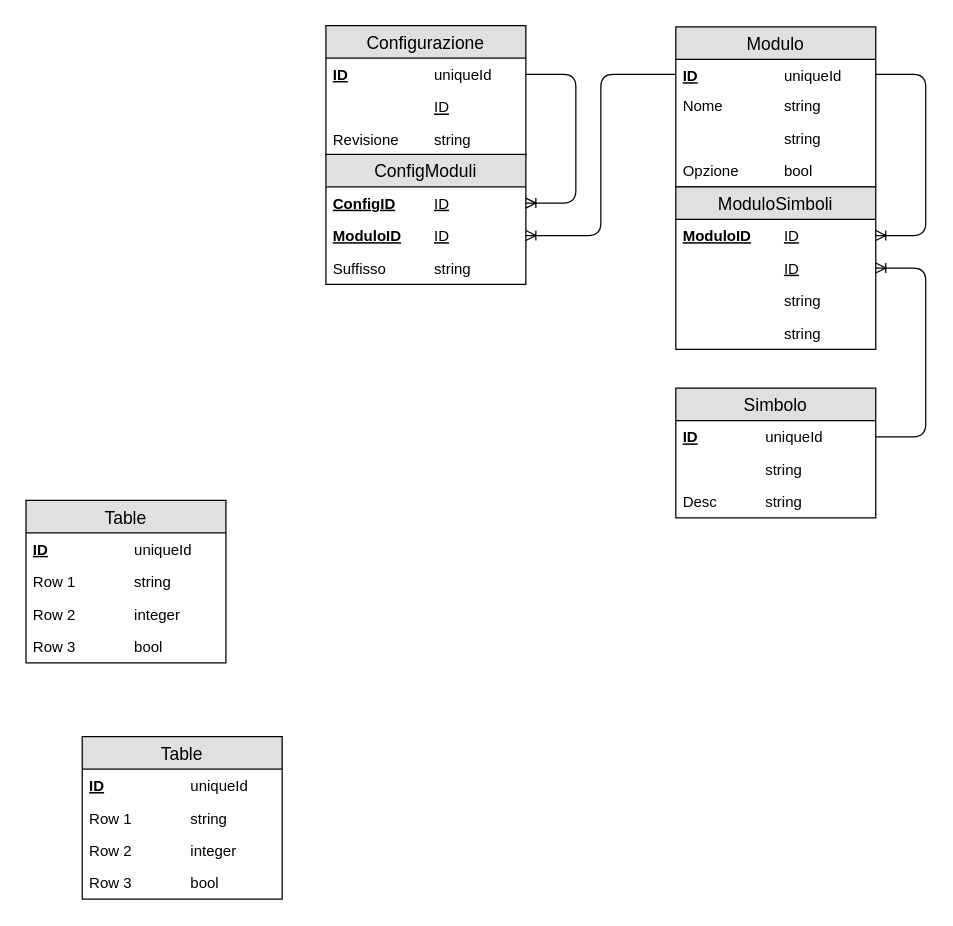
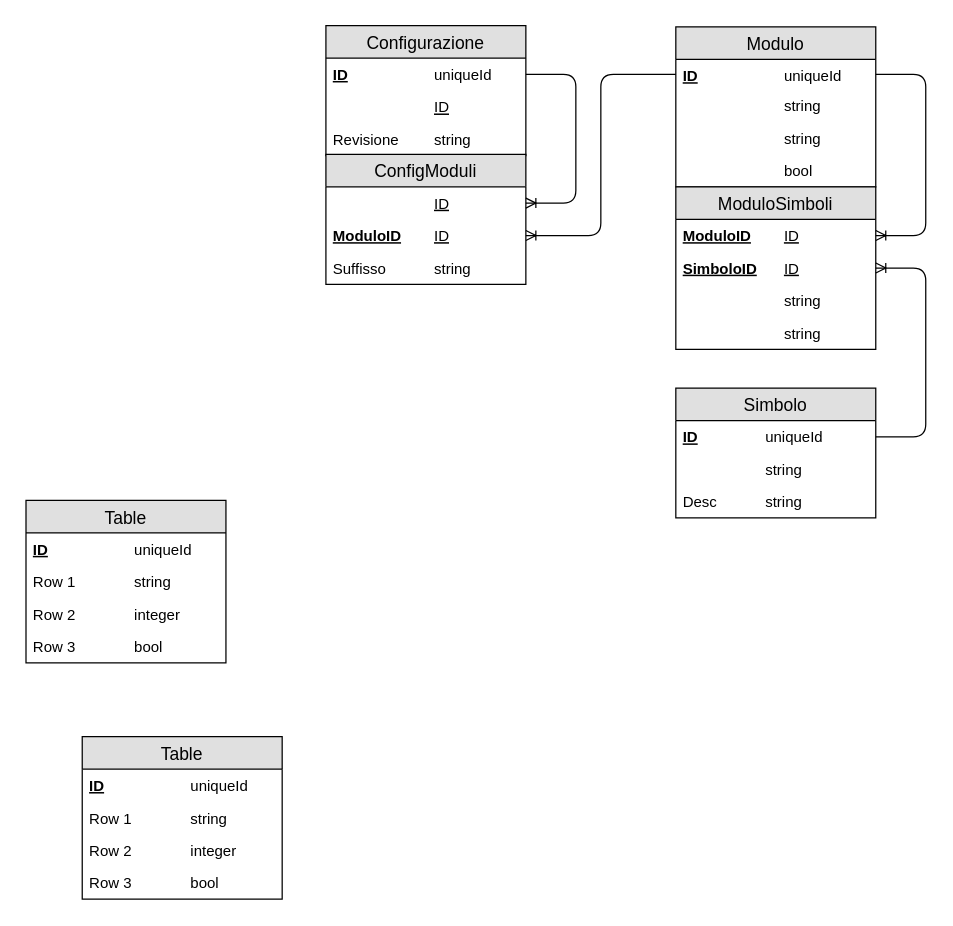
- <mxCell id="25" value="Nome" style="shape=partialRectangle;top=0;left=0;bottom=0;right=0;fillColor=none;align=left;verticalAlign=top;spacingLeft=4;spacingRight=4;overflow=hidden;rotatable=0;points=[];portConstraint=eastwest;part=1;fontSize=12;fontStyle=0" vertex="1" connectable="0" parent="24"><mxGeometry width="70" height="26" as="geometry" /></mxCell>
- <mxCell id="28" value="Opzione" style="shape=partialRectangle;top=0;left=0;bottom=0;right=0;fillColor=none;align=left;verticalAlign=top;spacingLeft=4;spacingRight=4;overflow=hidden;rotatable=0;points=[];portConstraint=eastwest;part=1;fontSize=12;fontStyle=0" vertex="1" connectable="0" parent="27"><mxGeometry width="70" height="26" as="geometry" /></mxCell>
- <mxCell id="16" value="ConfigID" style="shape=partialRectangle;top=0;left=0;bottom=0;right=0;fillColor=none;align=left;verticalAlign=top;spacingLeft=4;spacingRight=4;overflow=hidden;rotatable=0;points=[];portConstraint=eastwest;part=1;fontSize=12;fontStyle=5" vertex="1" connectable="0" parent="15"><mxGeometry width="70" height="26" as="geometry" /></mxCell>
+ <mxCell id="33" value="SimboloID" style="shape=partialRectangle;top=0;left=0;bottom=0;right=0;fillColor=none;align=left;verticalAlign=top;spacingLeft=4;spacingRight=4;overflow=hidden;rotatable=0;points=[];portConstraint=eastwest;part=1;fontSize=12;fontStyle=5" vertex="1" connectable="0" parent="32"><mxGeometry width="80" height="26" as="geometry" /></mxCell>
